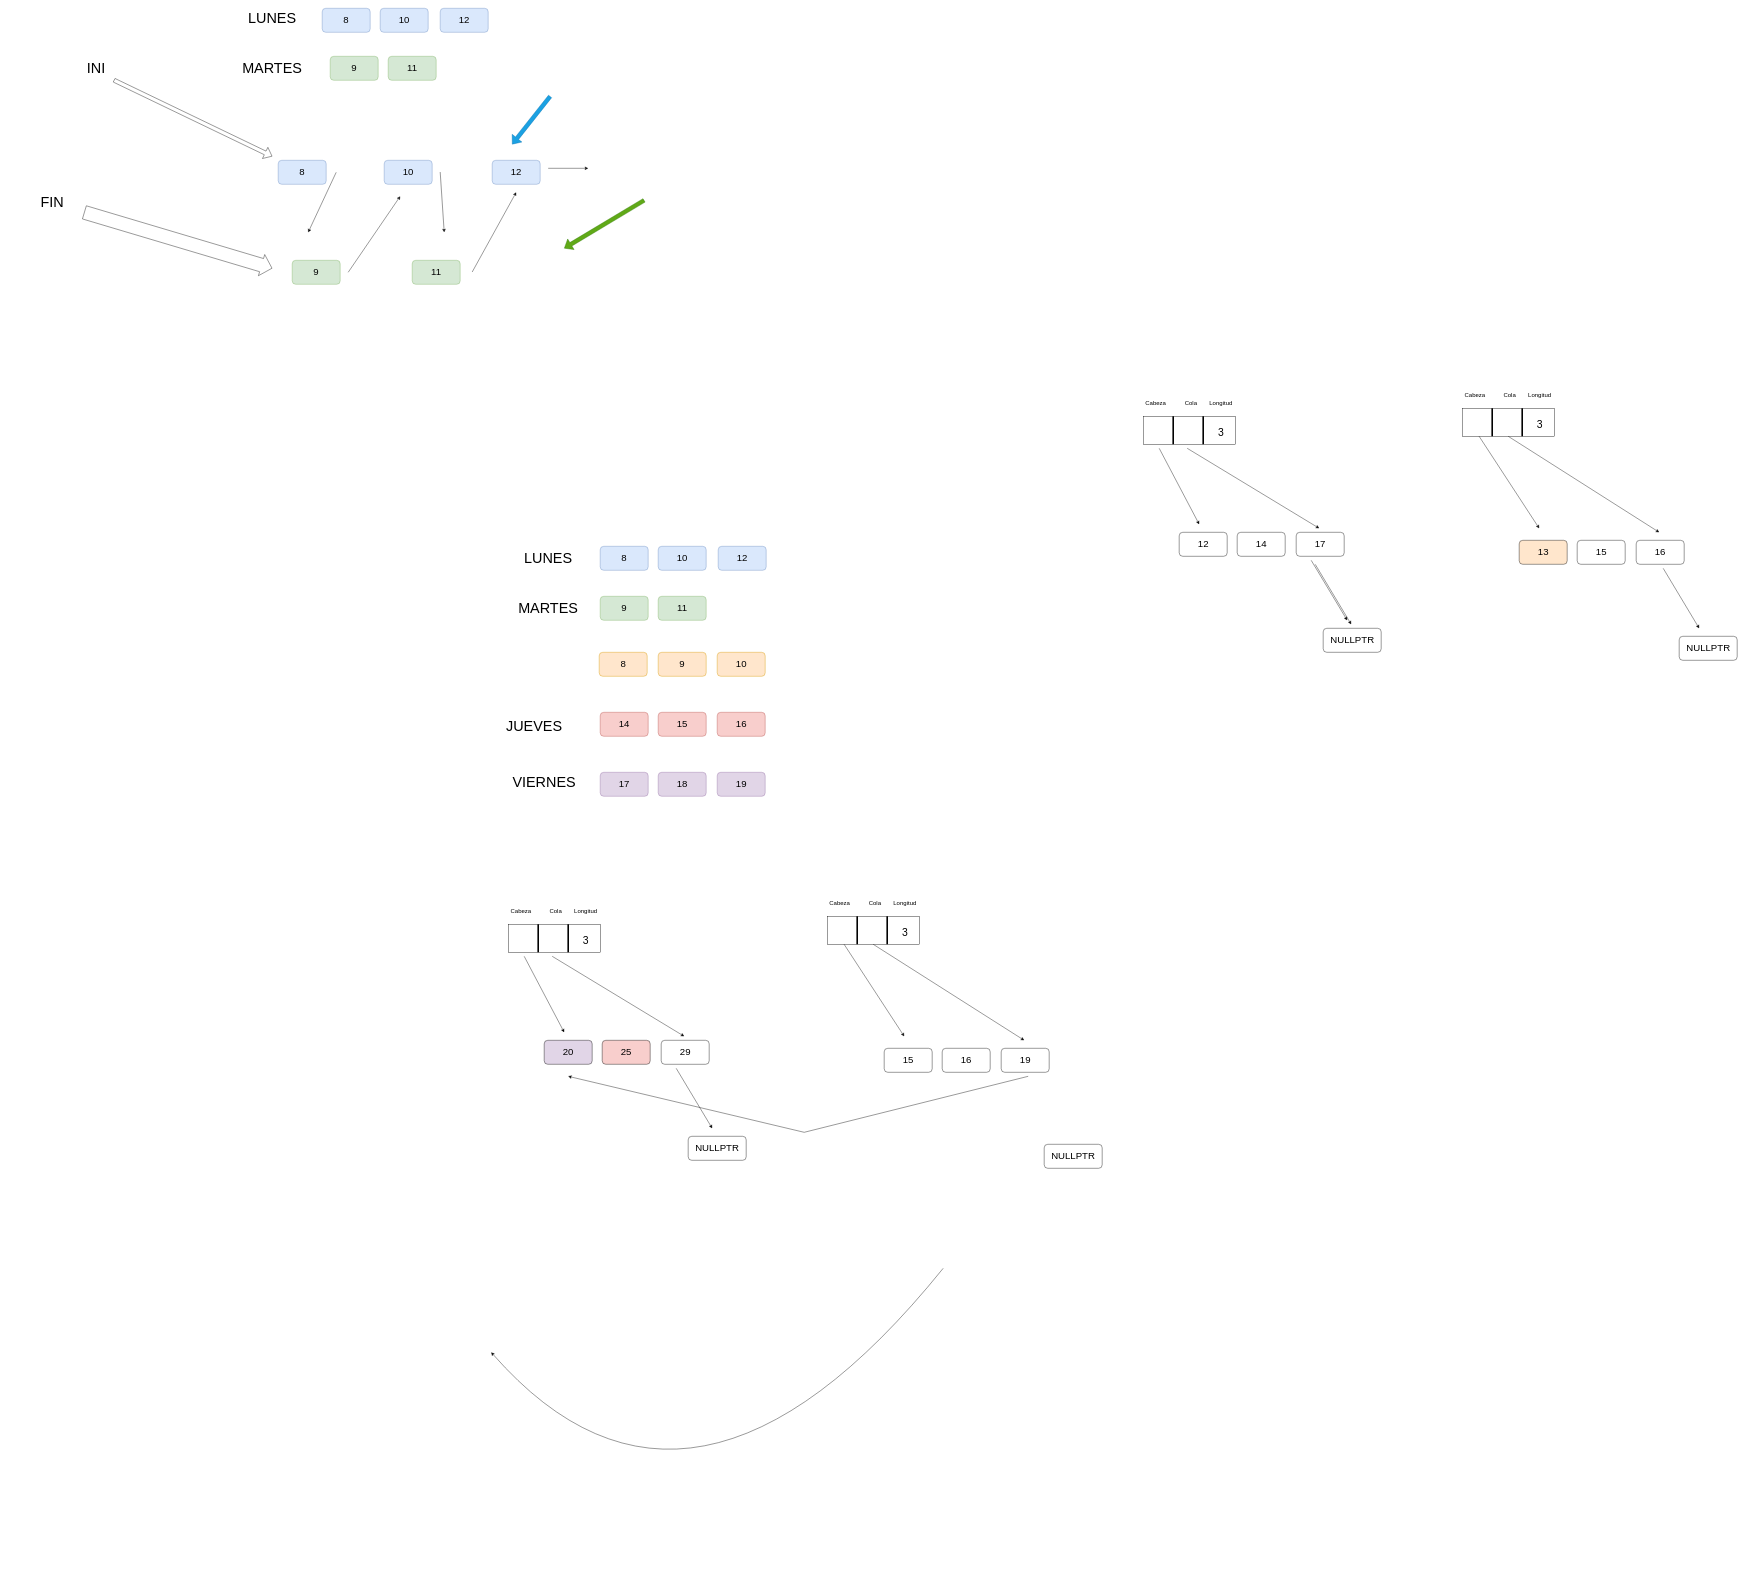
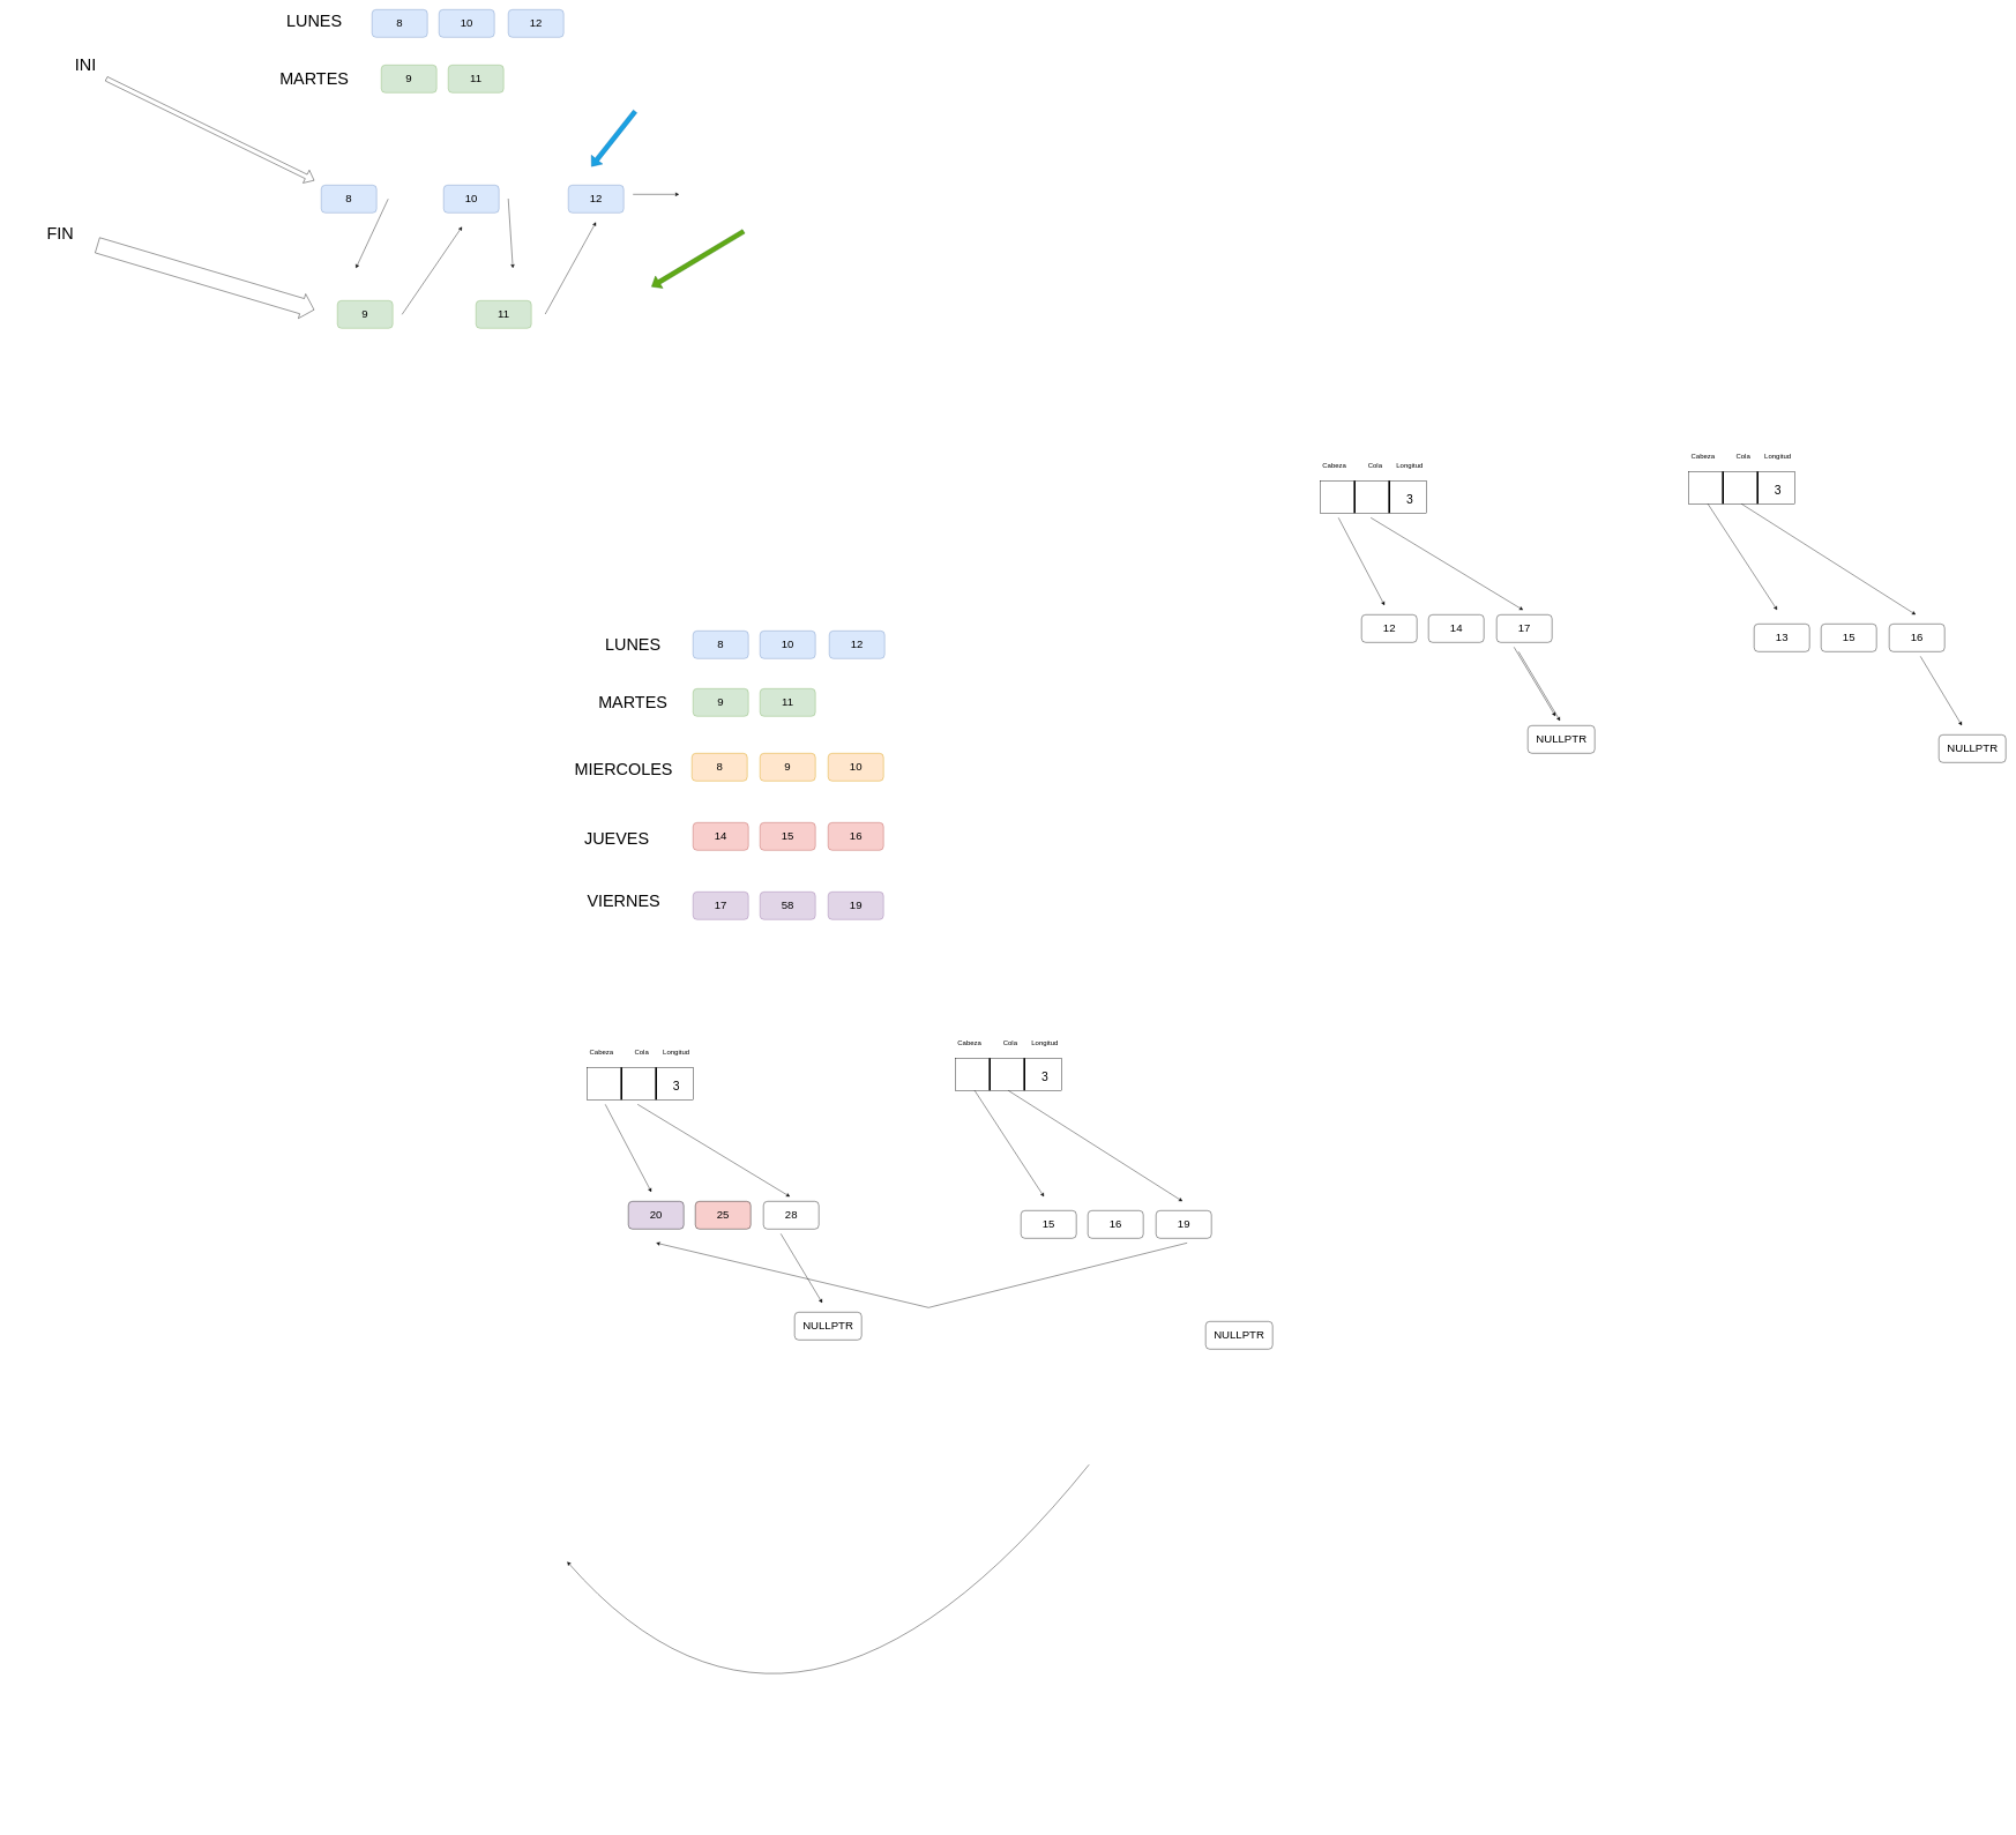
- <mxCell id="91" value="&lt;font style=&quot;font-size: 36px;&quot;&gt;INI&lt;/font&gt;" style="text;html=1;align=center;verticalAlign=middle;whiteSpace=wrap;rounded=0;" parent="1" vertex="1"><mxGeometry x="90" y="145" width="300" height="50" as="geometry" /></mxCell>
+ <mxCell id="91" value="&lt;font style=&quot;font-size: 36px;&quot;&gt;INI&lt;/font&gt;" style="text;html=1;align=center;verticalAlign=middle;whiteSpace=wrap;rounded=0;" parent="1" vertex="1"><mxGeometry x="35" y="115" width="300" height="50" as="geometry" /></mxCell>
- <mxCell id="50" value="&lt;font style=&quot;font-size: 24px;&quot;&gt;13&lt;/font&gt;" style="rounded=1;whiteSpace=wrap;html=1;fillColor=#ffe6cc;" parent="1" vertex="1"><mxGeometry x="3797.5" y="1350" width="120" height="60" as="geometry" /></mxCell>
+ <mxCell id="50" value="&lt;font style=&quot;font-size: 24px;&quot;&gt;13&lt;/font&gt;" style="rounded=1;whiteSpace=wrap;html=1;" parent="1" vertex="1"><mxGeometry x="3797.5" y="1350" width="120" height="60" as="geometry" /></mxCell>
+ <mxCell id="19" value="&lt;span style=&quot;font-size: 36px;&quot;&gt;MIERCOLES&lt;/span&gt;" style="text;html=1;align=center;verticalAlign=middle;whiteSpace=wrap;rounded=0;" parent="1" vertex="1"><mxGeometry x="1220" y="1640" width="260" height="50" as="geometry" /></mxCell>
- <mxCell id="20" value="&lt;font style=&quot;font-size: 36px;&quot;&gt;VIERNES&lt;/font&gt;" style="text;html=1;align=center;verticalAlign=middle;whiteSpace=wrap;rounded=0;" parent="1" vertex="1"><mxGeometry x="1250" y="1930" width="220" height="50" as="geometry" /></mxCell>
+ <mxCell id="20" value="&lt;font style=&quot;font-size: 36px;&quot;&gt;VIERNES&lt;/font&gt;" style="text;html=1;align=center;verticalAlign=middle;whiteSpace=wrap;rounded=0;" parent="1" vertex="1"><mxGeometry x="1240" y="1925" width="220" height="50" as="geometry" /></mxCell>
- <mxCell id="14" value="&lt;font style=&quot;font-size: 24px;&quot;&gt;18&lt;/font&gt;" style="rounded=1;whiteSpace=wrap;html=1;fillColor=#e1d5e7;strokeColor=#9673a6;" parent="1" vertex="1"><mxGeometry x="1645" y="1930" width="120" height="60" as="geometry" /></mxCell>
+ <mxCell id="14" value="&lt;font style=&quot;font-size: 24px;&quot;&gt;58&lt;/font&gt;" style="rounded=1;whiteSpace=wrap;html=1;fillColor=#e1d5e7;strokeColor=#9673a6;" parent="1" vertex="1"><mxGeometry x="1645" y="1930" width="120" height="60" as="geometry" /></mxCell>
- <mxCell id="26" value="&lt;font style=&quot;font-size: 24px;&quot;&gt;29&lt;/font&gt;" style="rounded=1;whiteSpace=wrap;html=1;" parent="1" vertex="1"><mxGeometry x="1652.5" y="2600" width="120" height="60" as="geometry" /></mxCell>
+ <mxCell id="26" value="&lt;font style=&quot;font-size: 24px;&quot;&gt;28&lt;/font&gt;" style="rounded=1;whiteSpace=wrap;html=1;" parent="1" vertex="1"><mxGeometry x="1652.5" y="2600" width="120" height="60" as="geometry" /></mxCell>
